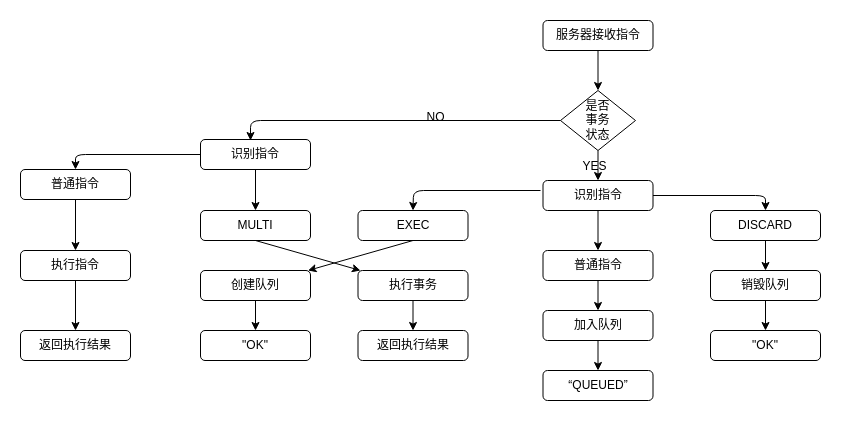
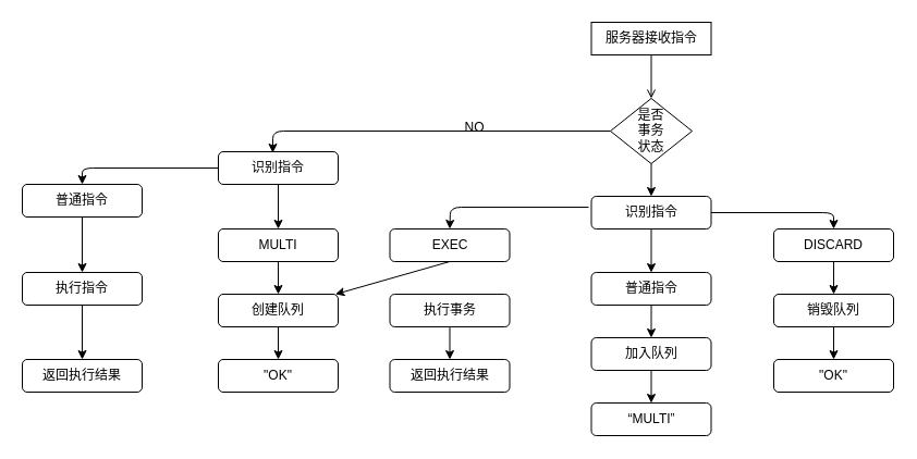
- <mxCell id="2" value="服务器接收指令" style="rounded=1;whiteSpace=wrap;html=1;" vertex="1" parent="1"><mxGeometry x="542.5" y="20" width="110" height="30" as="geometry" /></mxCell>
+ <mxCell id="2" value="服务器接收指令" style="whiteSpace=wrap;html=1;rounded=0;" vertex="1" parent="1"><mxGeometry x="542.5" y="20" width="110" height="30" as="geometry" /></mxCell>
- <mxCell id="28" value="" style="endArrow=classic;html=1;exitX=0.5;exitY=1;exitDx=0;exitDy=0;entryX=0.5;entryY=0;entryDx=0;entryDy=0;" edge="1" parent="1" source="2" target="4"><mxGeometry width="50" height="50" relative="1" as="geometry"><mxPoint x="580" y="100" as="sourcePoint" /><mxPoint x="630" y="50" as="targetPoint" /></mxGeometry></mxCell>
+ <mxCell id="28" value="" style="endArrow=open;html=1;exitX=0.5;exitY=1;exitDx=0;exitDy=0;entryX=0.5;entryY=0;entryDx=0;entryDy=0;" edge="1" parent="1" source="2" target="4"><mxGeometry width="50" height="50" relative="1" as="geometry"><mxPoint x="580" y="100" as="sourcePoint" /><mxPoint x="630" y="50" as="targetPoint" /></mxGeometry></mxCell>
- <mxCell id="39" value="YES" style="text;html=1;align=center;verticalAlign=middle;resizable=0;points=[];autosize=1;" vertex="1" parent="1"><mxGeometry x="574" y="156" width="40" height="20" as="geometry" /></mxCell>
- <mxCell id="26" value="" style="endArrow=classic;html=1;exitX=0.5;exitY=1;exitDx=0;exitDy=0;" edge="1" parent="1" source="8" target="12"><mxGeometry width="50" height="50" relative="1" as="geometry"><mxPoint x="240" y="290" as="sourcePoint" /><mxPoint x="290" y="240" as="targetPoint" /></mxGeometry></mxCell>
+ <mxCell id="26" value="" style="endArrow=classic;html=1;exitX=0.5;exitY=1;exitDx=0;exitDy=0;entryX=0.5;entryY=0;entryDx=0;entryDy=0;" edge="1" parent="1" source="8" target="9"><mxGeometry width="50" height="50" relative="1" as="geometry"><mxPoint x="240" y="290" as="sourcePoint" /><mxPoint x="290" y="240" as="targetPoint" /></mxGeometry></mxCell>
- <mxCell id="17" value="“QUEUED”" style="rounded=1;whiteSpace=wrap;html=1;" vertex="1" parent="1"><mxGeometry x="542.5" y="370" width="110" height="30" as="geometry" /></mxCell>
+ <mxCell id="17" value="“MULTI”" style="rounded=1;whiteSpace=wrap;html=1;" vertex="1" parent="1"><mxGeometry x="542.5" y="370" width="110" height="30" as="geometry" /></mxCell>
